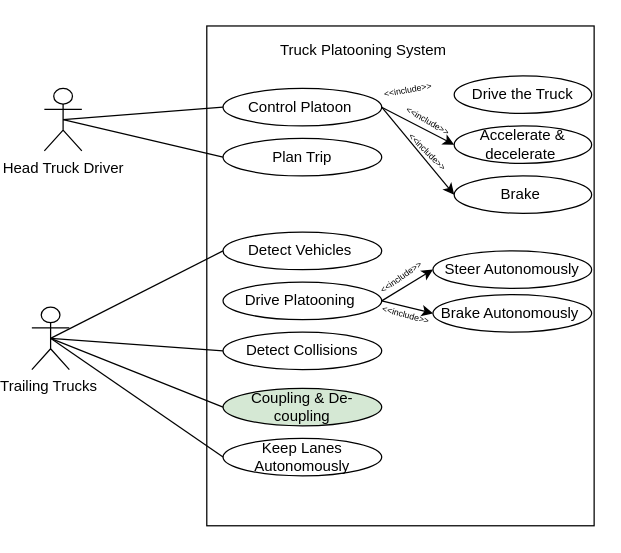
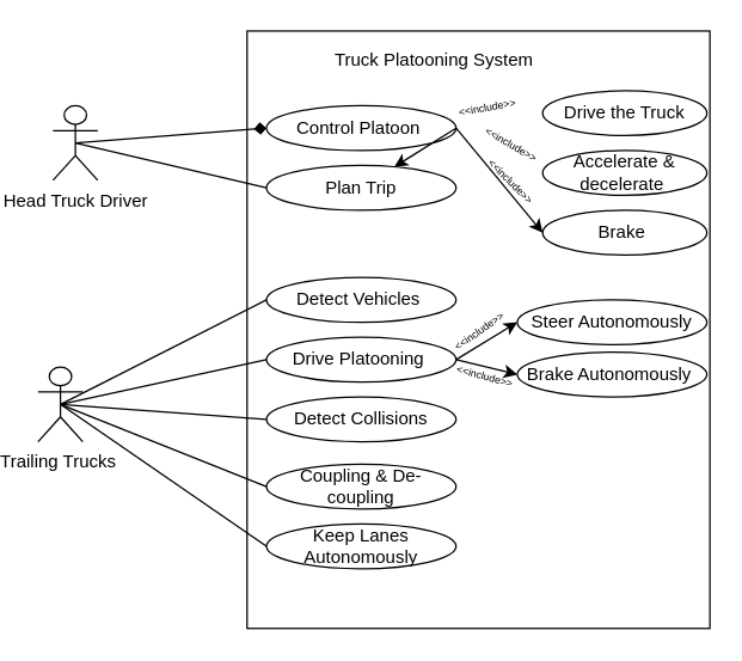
- <mxCell id="23" value="" style="endArrow=none;html=1;exitX=0.5;exitY=0.5;exitDx=0;exitDy=0;exitPerimeter=0;entryX=0;entryY=0.5;entryDx=0;entryDy=0;" parent="1" source="2" target="6" edge="1"><mxGeometry width="50" height="50" relative="1" as="geometry"><mxPoint x="75" y="310" as="sourcePoint" /><mxPoint x="213" y="280" as="targetPoint" /></mxGeometry></mxCell>
+ <mxCell id="23" value="" style="endArrow=diamond;html=1;exitX=0.5;exitY=0.5;exitDx=0;exitDy=0;exitPerimeter=0;entryX=0;entryY=0.5;entryDx=0;entryDy=0;" parent="1" source="2" target="6" edge="1"><mxGeometry width="50" height="50" relative="1" as="geometry"><mxPoint x="75" y="310" as="sourcePoint" /><mxPoint x="213" y="280" as="targetPoint" /></mxGeometry></mxCell>
- <mxCell id="26" value="" style="endArrow=classic;html=1;entryX=0;entryY=0.5;entryDx=0;entryDy=0;exitX=1;exitY=0.5;exitDx=0;exitDy=0;" parent="1" source="6" target="8" edge="1"><mxGeometry width="50" height="50" relative="1" as="geometry"><mxPoint x="300" y="80" as="sourcePoint" /><mxPoint x="280" y="170" as="targetPoint" /></mxGeometry></mxCell>
+ <mxCell id="26" value="" style="endArrow=classic;html=1;exitX=1;exitY=0.5;exitDx=0;exitDy=0;" parent="1" source="6" target="12" edge="1"><mxGeometry width="50" height="50" relative="1" as="geometry"><mxPoint x="300" y="80" as="sourcePoint" /><mxPoint x="280" y="170" as="targetPoint" /></mxGeometry></mxCell>
+ <mxCell id="19" value="" style="endArrow=none;html=1;exitX=0.5;exitY=0.5;exitDx=0;exitDy=0;exitPerimeter=0;entryX=0;entryY=0.5;entryDx=0;entryDy=0;" parent="1" source="5" target="11" edge="1"><mxGeometry width="50" height="50" relative="1" as="geometry"><mxPoint x="50" y="285" as="sourcePoint" /><mxPoint x="100" y="235" as="targetPoint" /></mxGeometry></mxCell>
- <mxCell id="16" value="Coupling &amp;amp; De-coupling" style="ellipse;whiteSpace=wrap;html=1;fillColor=#d5e8d4;" parent="1" vertex="1"><mxGeometry x="173" y="310" width="127" height="30" as="geometry" /></mxCell>
+ <mxCell id="16" value="Coupling &amp;amp; De-coupling" style="ellipse;whiteSpace=wrap;html=1;" parent="1" vertex="1"><mxGeometry x="173" y="310" width="127" height="30" as="geometry" /></mxCell>
